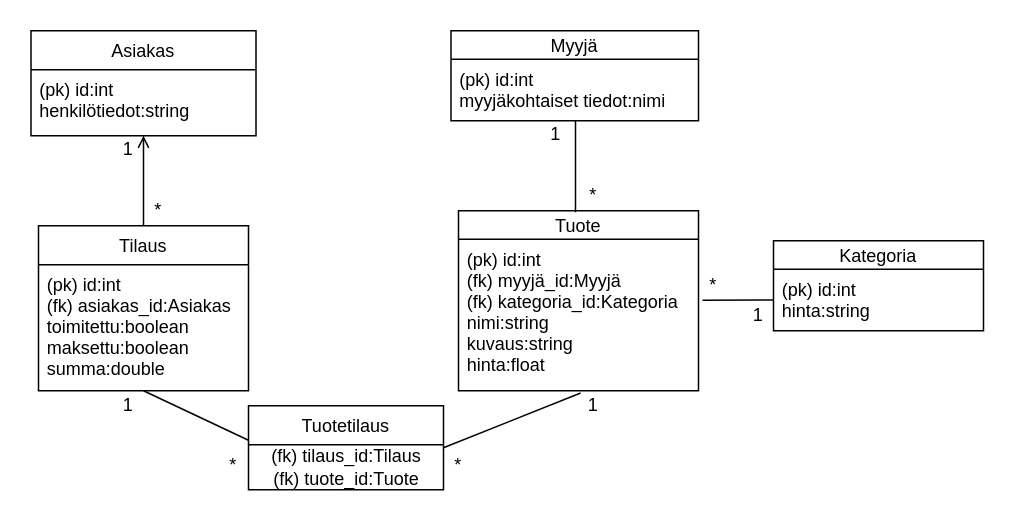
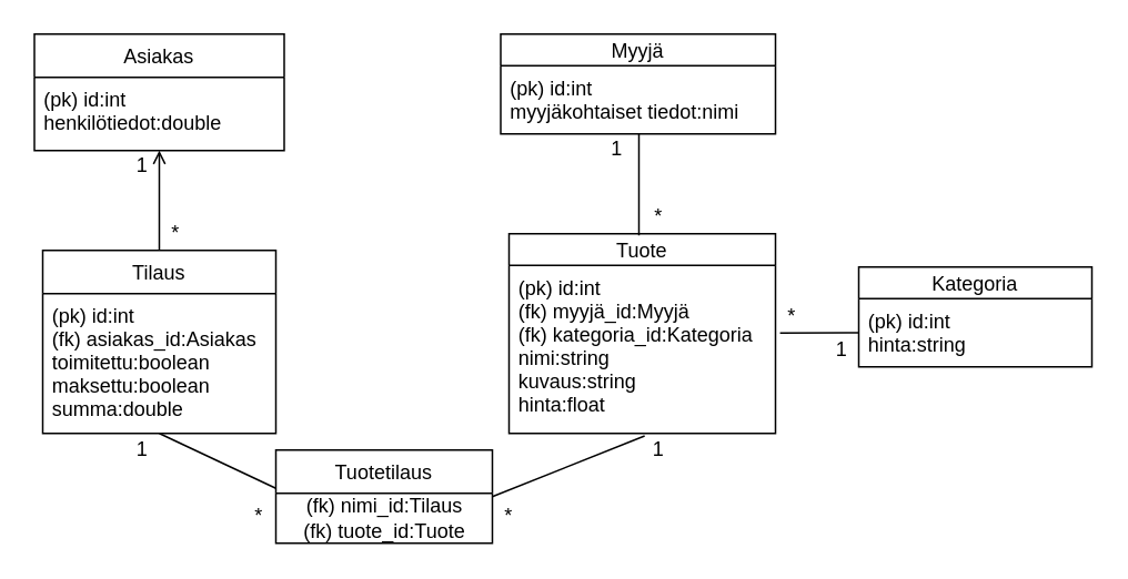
- <mxCell id="3" value="(pk) id:int&#10;henkilötiedot:string" style="text;strokeColor=none;fillColor=none;align=left;verticalAlign=top;spacingLeft=4;spacingRight=4;overflow=hidden;rotatable=0;points=[[0,0.5],[1,0.5]];portConstraint=eastwest;" parent="2" vertex="1"><mxGeometry y="26" width="150" height="44" as="geometry" /></mxCell>
+ <mxCell id="3" value="(pk) id:int&#10;henkilötiedot:double" style="text;strokeColor=none;fillColor=none;align=left;verticalAlign=top;spacingLeft=4;spacingRight=4;overflow=hidden;rotatable=0;points=[[0,0.5],[1,0.5]];portConstraint=eastwest;" parent="2" vertex="1"><mxGeometry y="26" width="150" height="44" as="geometry" /></mxCell>
- <mxCell id="11" value="&lt;div&gt;(fk) tilaus_id:Tilaus&lt;/div&gt;&lt;div&gt;(fk) tuote_id:Tuote&lt;br&gt;&lt;/div&gt;" style="text;html=1;align=center;verticalAlign=middle;resizable=0;points=[];autosize=1;" parent="10" vertex="1"><mxGeometry y="26" width="130" height="30" as="geometry" /></mxCell>
+ <mxCell id="11" value="&lt;div&gt;(fk) nimi_id:Tilaus&lt;/div&gt;&lt;div&gt;(fk) tuote_id:Tuote&lt;br&gt;&lt;/div&gt;" style="text;html=1;align=center;verticalAlign=middle;resizable=0;points=[];autosize=1;" parent="10" vertex="1"><mxGeometry y="26" width="130" height="30" as="geometry" /></mxCell>
